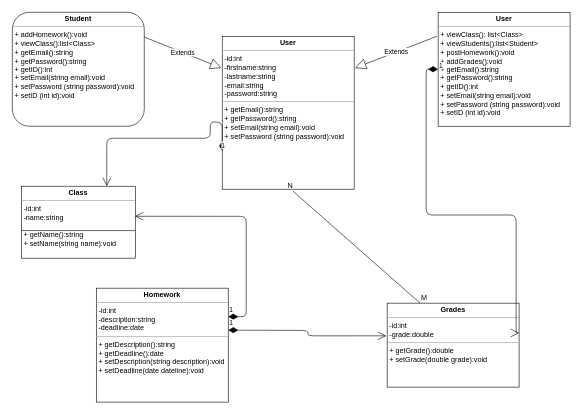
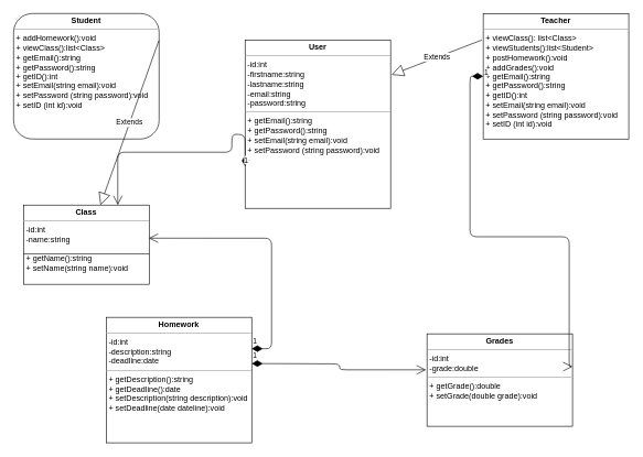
- <mxCell id="8" value="Extends" style="endArrow=block;endSize=16;endFill=0;html=1;exitX=0.998;exitY=0.216;exitDx=0;exitDy=0;exitPerimeter=0;entryX=-0.007;entryY=0.207;entryDx=0;entryDy=0;entryPerimeter=0;" edge="1" parent="1" source="4" target="2"><mxGeometry width="160" relative="1" as="geometry"><mxPoint x="410" y="290" as="sourcePoint" /><mxPoint x="570" y="290" as="targetPoint" /></mxGeometry></mxCell>
+ <mxCell id="8" value="Extends" style="endArrow=block;endSize=16;endFill=0;html=1;exitX=0.998;exitY=0.216;exitDx=0;exitDy=0;exitPerimeter=0;" edge="1" parent="1" source="4" target="5"><mxGeometry width="160" relative="1" as="geometry"><mxPoint x="410" y="290" as="sourcePoint" /><mxPoint x="570" y="290" as="targetPoint" /></mxGeometry></mxCell>
- <mxCell id="3" value="&lt;p style=&quot;margin: 0px ; margin-top: 4px ; text-align: center&quot;&gt;&lt;b&gt;User&lt;/b&gt;&lt;/p&gt;&lt;hr size=&quot;1&quot;&gt;&lt;p style=&quot;margin: 0px ; margin-left: 4px&quot;&gt;&lt;/p&gt;&lt;p style=&quot;margin: 0px ; margin-left: 4px&quot;&gt;+ viewClass(): list&amp;lt;Class&amp;gt;&lt;/p&gt;&lt;p style=&quot;margin: 0px ; margin-left: 4px&quot;&gt;+ viewStudents():list&amp;lt;Student&amp;gt;&lt;/p&gt;&lt;p style=&quot;margin: 0px ; margin-left: 4px&quot;&gt;+ postHomework():void&lt;/p&gt;&lt;p style=&quot;margin: 0px ; margin-left: 4px&quot;&gt;+ addGrades():void&lt;/p&gt;&lt;p style=&quot;margin: 0px ; margin-left: 4px&quot;&gt;+ getEmail():string&lt;/p&gt;&lt;p style=&quot;margin: 0px ; margin-left: 4px&quot;&gt;+ getPassword():string&lt;/p&gt;&lt;p style=&quot;margin: 0px ; margin-left: 4px&quot;&gt;+ getID():int&lt;/p&gt;&lt;p style=&quot;margin: 0px ; margin-left: 4px&quot;&gt;+ setEmail(string email):void&lt;/p&gt;&lt;p style=&quot;margin: 0px ; margin-left: 4px&quot;&gt;+ setPassword (string password):void&lt;/p&gt;&lt;p style=&quot;margin: 0px ; margin-left: 4px&quot;&gt;+ setID (int id):void&lt;/p&gt;" style="verticalAlign=top;align=left;overflow=fill;fontSize=12;fontFamily=Helvetica;html=1;gradientColor=none;" vertex="1" parent="1"><mxGeometry x="730" y="20" width="220" height="190" as="geometry" /></mxCell>
+ <mxCell id="3" value="&lt;p style=&quot;margin: 0px ; margin-top: 4px ; text-align: center&quot;&gt;&lt;b&gt;Teacher&lt;/b&gt;&lt;/p&gt;&lt;hr size=&quot;1&quot;&gt;&lt;p style=&quot;margin: 0px ; margin-left: 4px&quot;&gt;&lt;/p&gt;&lt;p style=&quot;margin: 0px ; margin-left: 4px&quot;&gt;+ viewClass(): list&amp;lt;Class&amp;gt;&lt;/p&gt;&lt;p style=&quot;margin: 0px ; margin-left: 4px&quot;&gt;+ viewStudents():list&amp;lt;Student&amp;gt;&lt;/p&gt;&lt;p style=&quot;margin: 0px ; margin-left: 4px&quot;&gt;+ postHomework():void&lt;/p&gt;&lt;p style=&quot;margin: 0px ; margin-left: 4px&quot;&gt;+ addGrades():void&lt;/p&gt;&lt;p style=&quot;margin: 0px ; margin-left: 4px&quot;&gt;+ getEmail():string&lt;/p&gt;&lt;p style=&quot;margin: 0px ; margin-left: 4px&quot;&gt;+ getPassword():string&lt;/p&gt;&lt;p style=&quot;margin: 0px ; margin-left: 4px&quot;&gt;+ getID():int&lt;/p&gt;&lt;p style=&quot;margin: 0px ; margin-left: 4px&quot;&gt;+ setEmail(string email):void&lt;/p&gt;&lt;p style=&quot;margin: 0px ; margin-left: 4px&quot;&gt;+ setPassword (string password):void&lt;/p&gt;&lt;p style=&quot;margin: 0px ; margin-left: 4px&quot;&gt;+ setID (int id):void&lt;/p&gt;" style="verticalAlign=top;align=left;overflow=fill;fontSize=12;fontFamily=Helvetica;html=1;gradientColor=none;" vertex="1" parent="1"><mxGeometry x="730" y="20" width="220" height="190" as="geometry" /></mxCell>
- <mxCell id="14" value="" style="endArrow=none;html=1;rounded=0;exitX=0.25;exitY=0;exitDx=0;exitDy=0;entryX=0.535;entryY=1.012;entryDx=0;entryDy=0;entryPerimeter=0;" edge="1" parent="1" source="12" target="2"><mxGeometry relative="1" as="geometry"><mxPoint x="410" y="350" as="sourcePoint" /><mxPoint x="570" y="350" as="targetPoint" /></mxGeometry></mxCell>
- <mxCell id="15" value="M" style="resizable=0;html=1;align=left;verticalAlign=bottom;" connectable="0" vertex="1" parent="14"><mxGeometry x="-1" relative="1" as="geometry" /></mxCell>
- <mxCell id="16" value="N" style="resizable=0;html=1;align=right;verticalAlign=bottom;" connectable="0" vertex="1" parent="14"><mxGeometry x="1" relative="1" as="geometry" /></mxCell>
